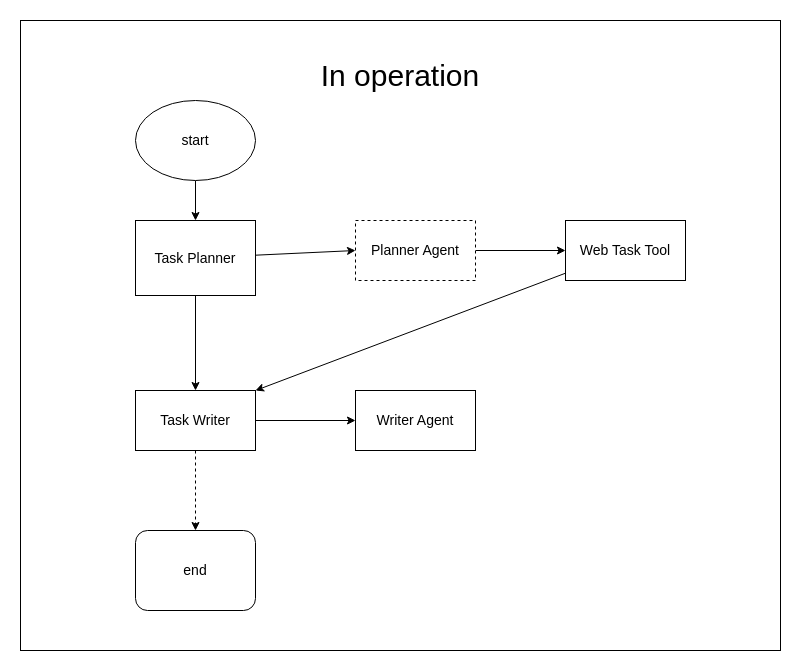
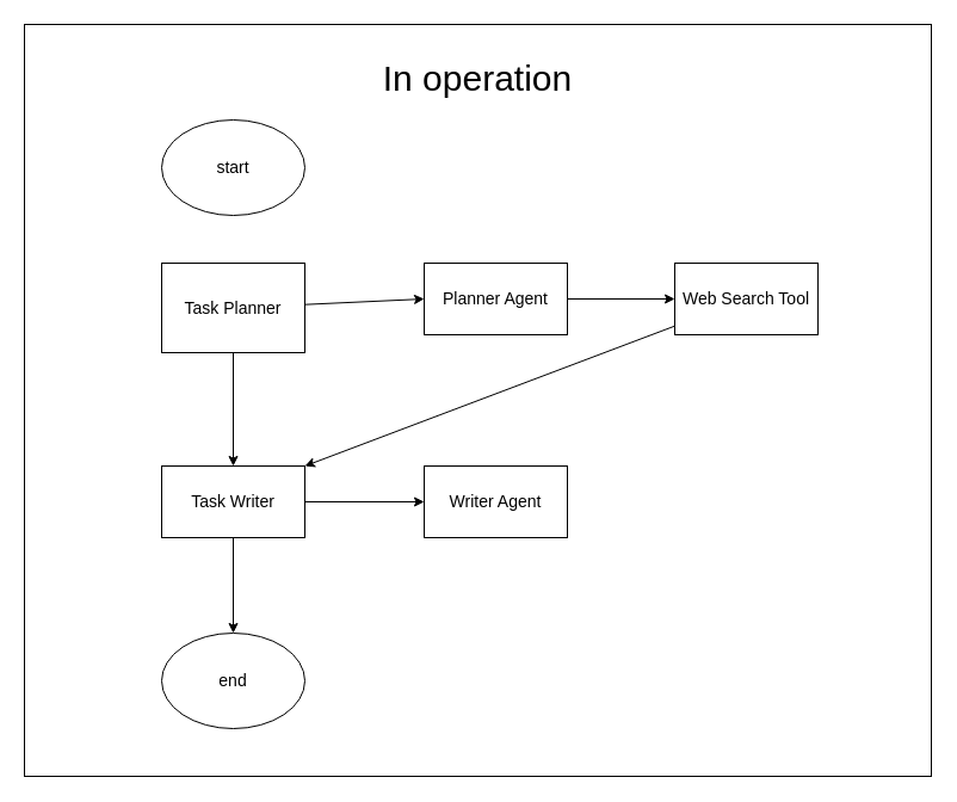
- <mxCell id="3" value="&lt;span style=&quot;font-size: 30px;&quot;&gt;In operation&lt;/span&gt;" style="text;html=1;strokeColor=none;fillColor=none;align=center;verticalAlign=middle;whiteSpace=wrap;rounded=0;strokeWidth=3;" vertex="1" parent="1"><mxGeometry x="270" y="60" width="260" height="30" as="geometry" /></mxCell>
+ <mxCell id="3" value="&lt;span style=&quot;font-size: 30px;&quot;&gt;In operation&lt;/span&gt;" style="text;html=1;strokeColor=none;fillColor=none;align=center;verticalAlign=middle;whiteSpace=wrap;rounded=0;strokeWidth=3;" vertex="1" parent="1"><mxGeometry x="270" y="50" width="260" height="30" as="geometry" /></mxCell>
- <mxCell id="4" style="edgeStyle=none;html=1;entryX=0.5;entryY=0;entryDx=0;entryDy=0;fontSize=14;" edge="1" parent="1" source="5" target="8"><mxGeometry relative="1" as="geometry" /></mxCell>
- <mxCell id="13" value="Planner Agent" style="rounded=0;whiteSpace=wrap;html=1;fontSize=14;dashed=1;" vertex="1" parent="1"><mxGeometry x="355" y="220" width="120" height="60" as="geometry" /></mxCell>
+ <mxCell id="13" value="Planner Agent" style="rounded=0;whiteSpace=wrap;html=1;fontSize=14;" vertex="1" parent="1"><mxGeometry x="355" y="220" width="120" height="60" as="geometry" /></mxCell>
- <mxCell id="16" value="Web Task Tool" style="rounded=0;whiteSpace=wrap;html=1;fontSize=14;" vertex="1" parent="1"><mxGeometry x="565" y="220" width="120" height="60" as="geometry" /></mxCell>
+ <mxCell id="16" value="Web Search Tool" style="rounded=0;whiteSpace=wrap;html=1;fontSize=14;" vertex="1" parent="1"><mxGeometry x="565" y="220" width="120" height="60" as="geometry" /></mxCell>
- <mxCell id="10" style="edgeStyle=none;html=1;entryX=0.5;entryY=0;entryDx=0;entryDy=0;fontSize=14;dashed=1;" edge="1" parent="1" source="11" target="17"><mxGeometry relative="1" as="geometry" /></mxCell>
+ <mxCell id="10" style="edgeStyle=none;html=1;entryX=0.5;entryY=0;entryDx=0;entryDy=0;fontSize=14;" edge="1" parent="1" source="11" target="17"><mxGeometry relative="1" as="geometry" /></mxCell>
- <mxCell id="17" value="end" style="whiteSpace=wrap;html=1;fontSize=14;rounded=1;" vertex="1" parent="1"><mxGeometry x="135" y="530" width="120" height="80" as="geometry" /></mxCell>
+ <mxCell id="17" value="end" style="ellipse;whiteSpace=wrap;html=1;fontSize=14;" vertex="1" parent="1"><mxGeometry x="135" y="530" width="120" height="80" as="geometry" /></mxCell>
